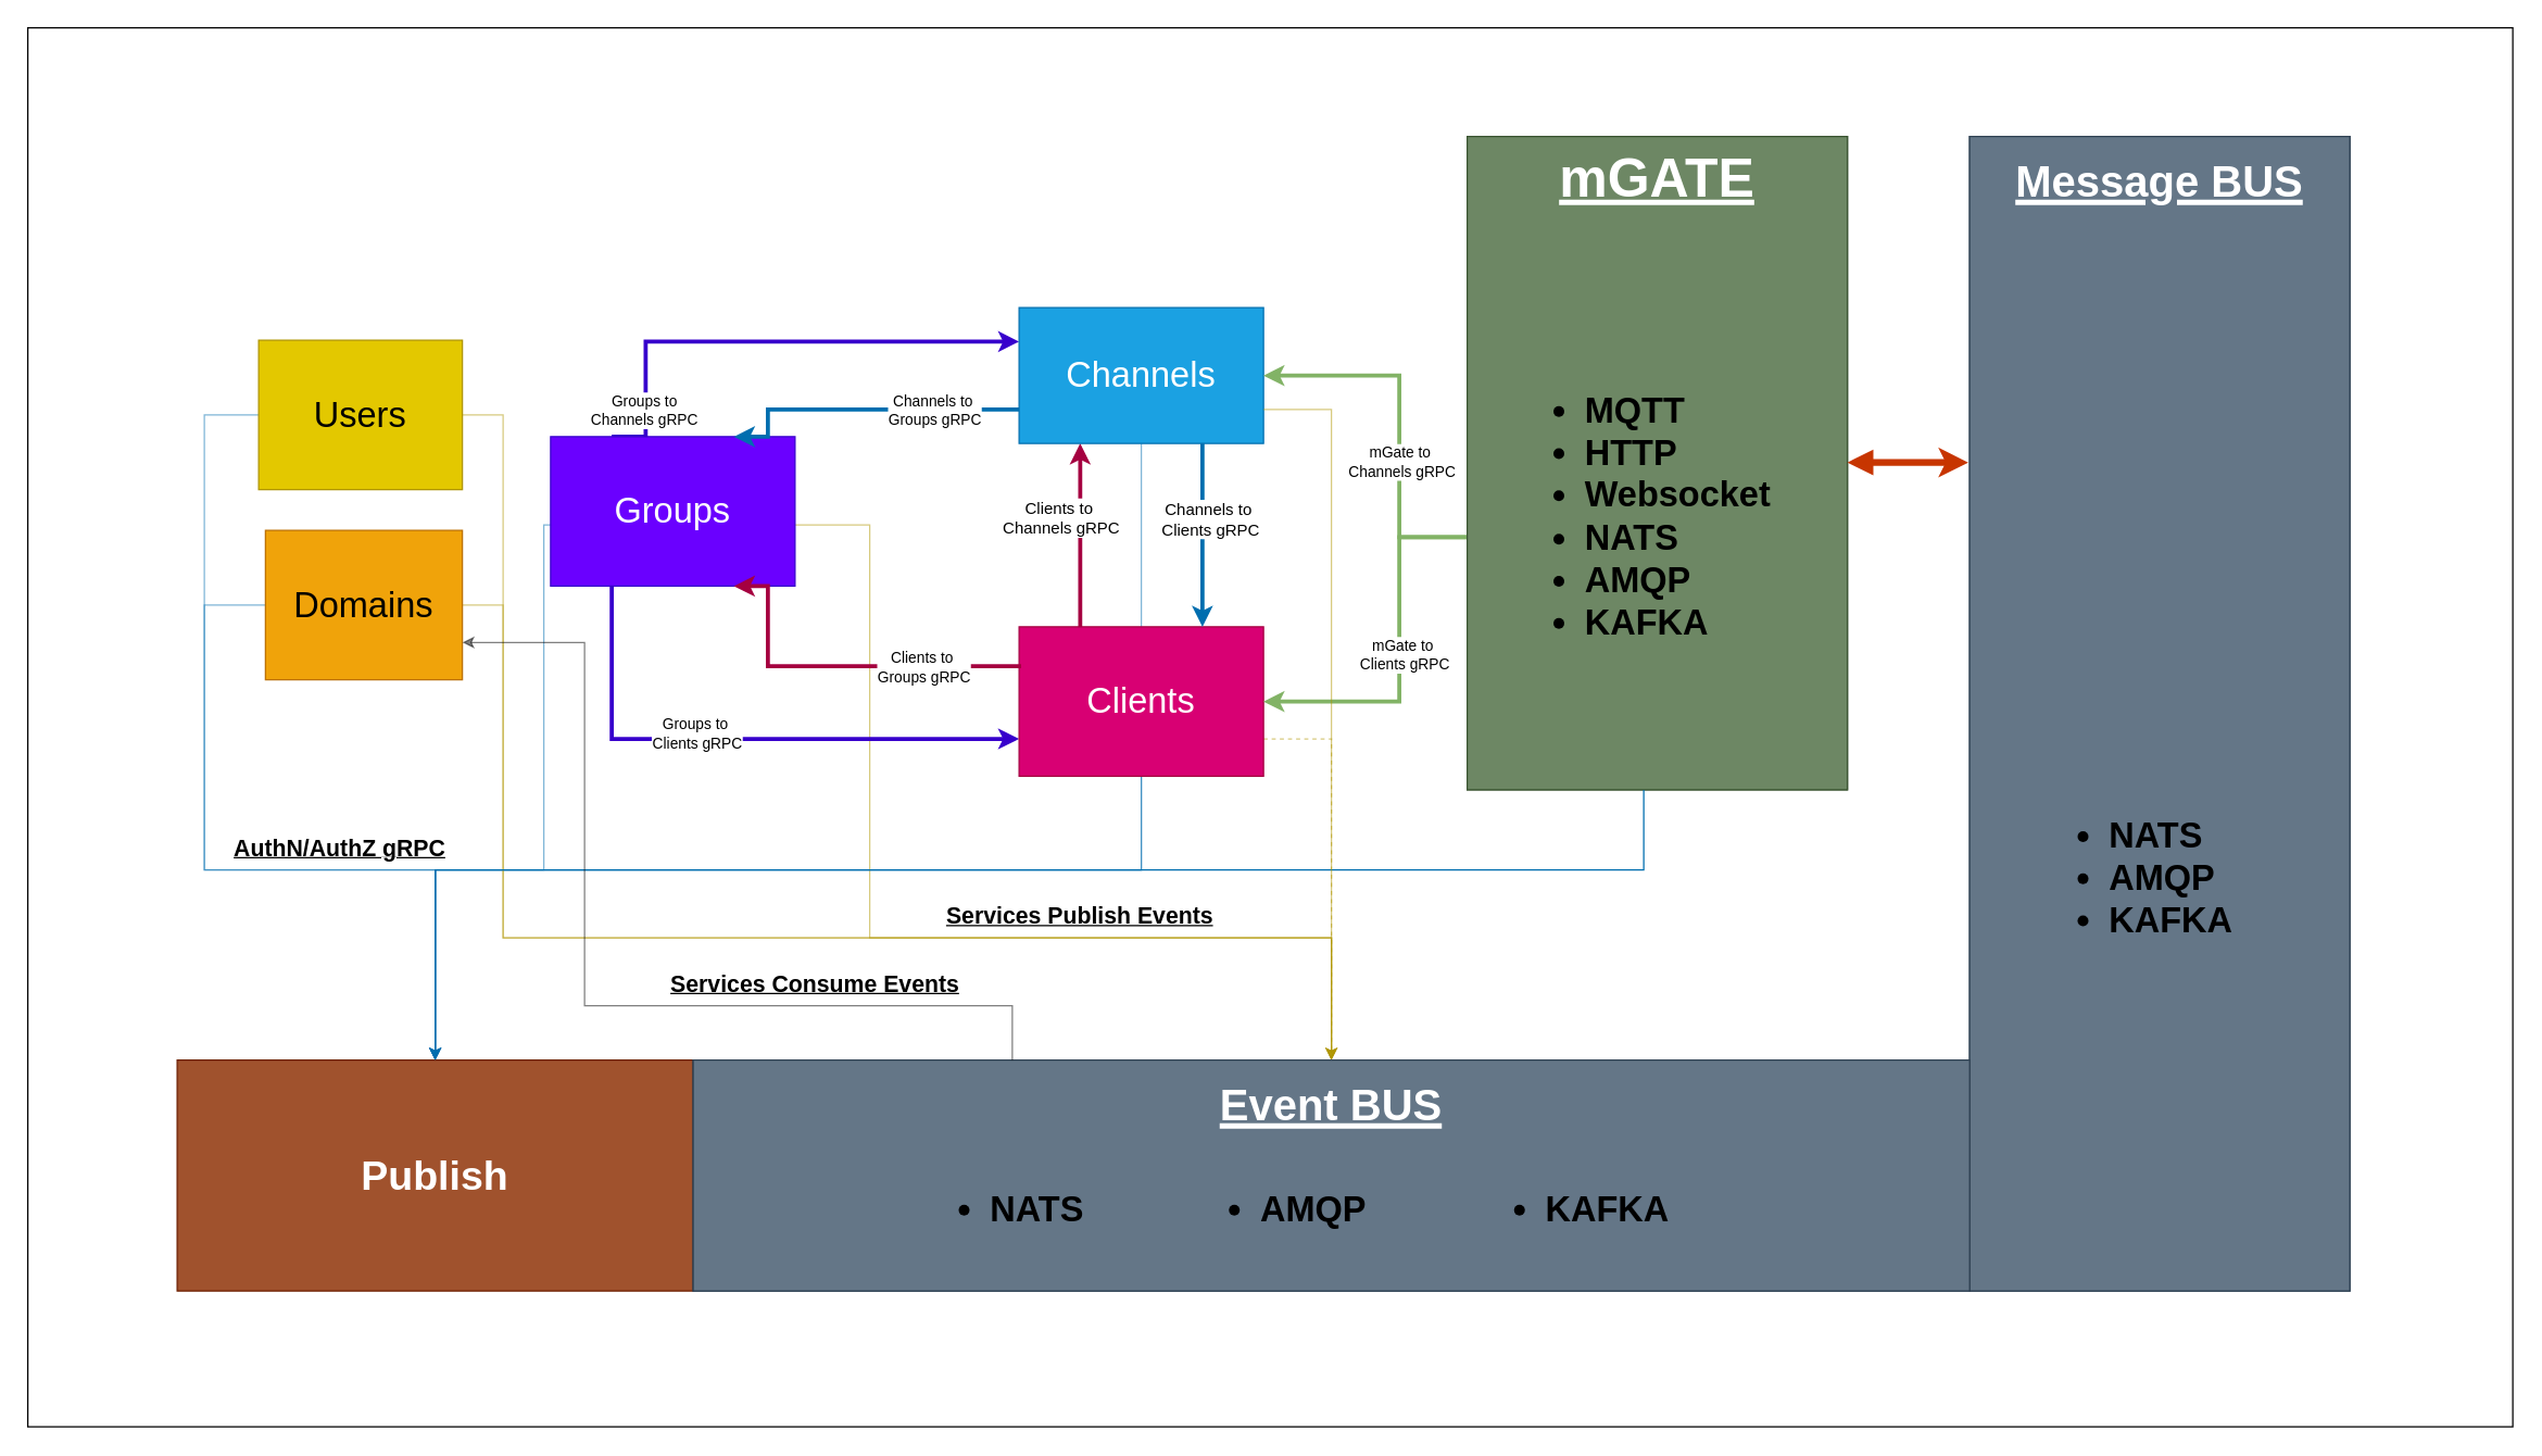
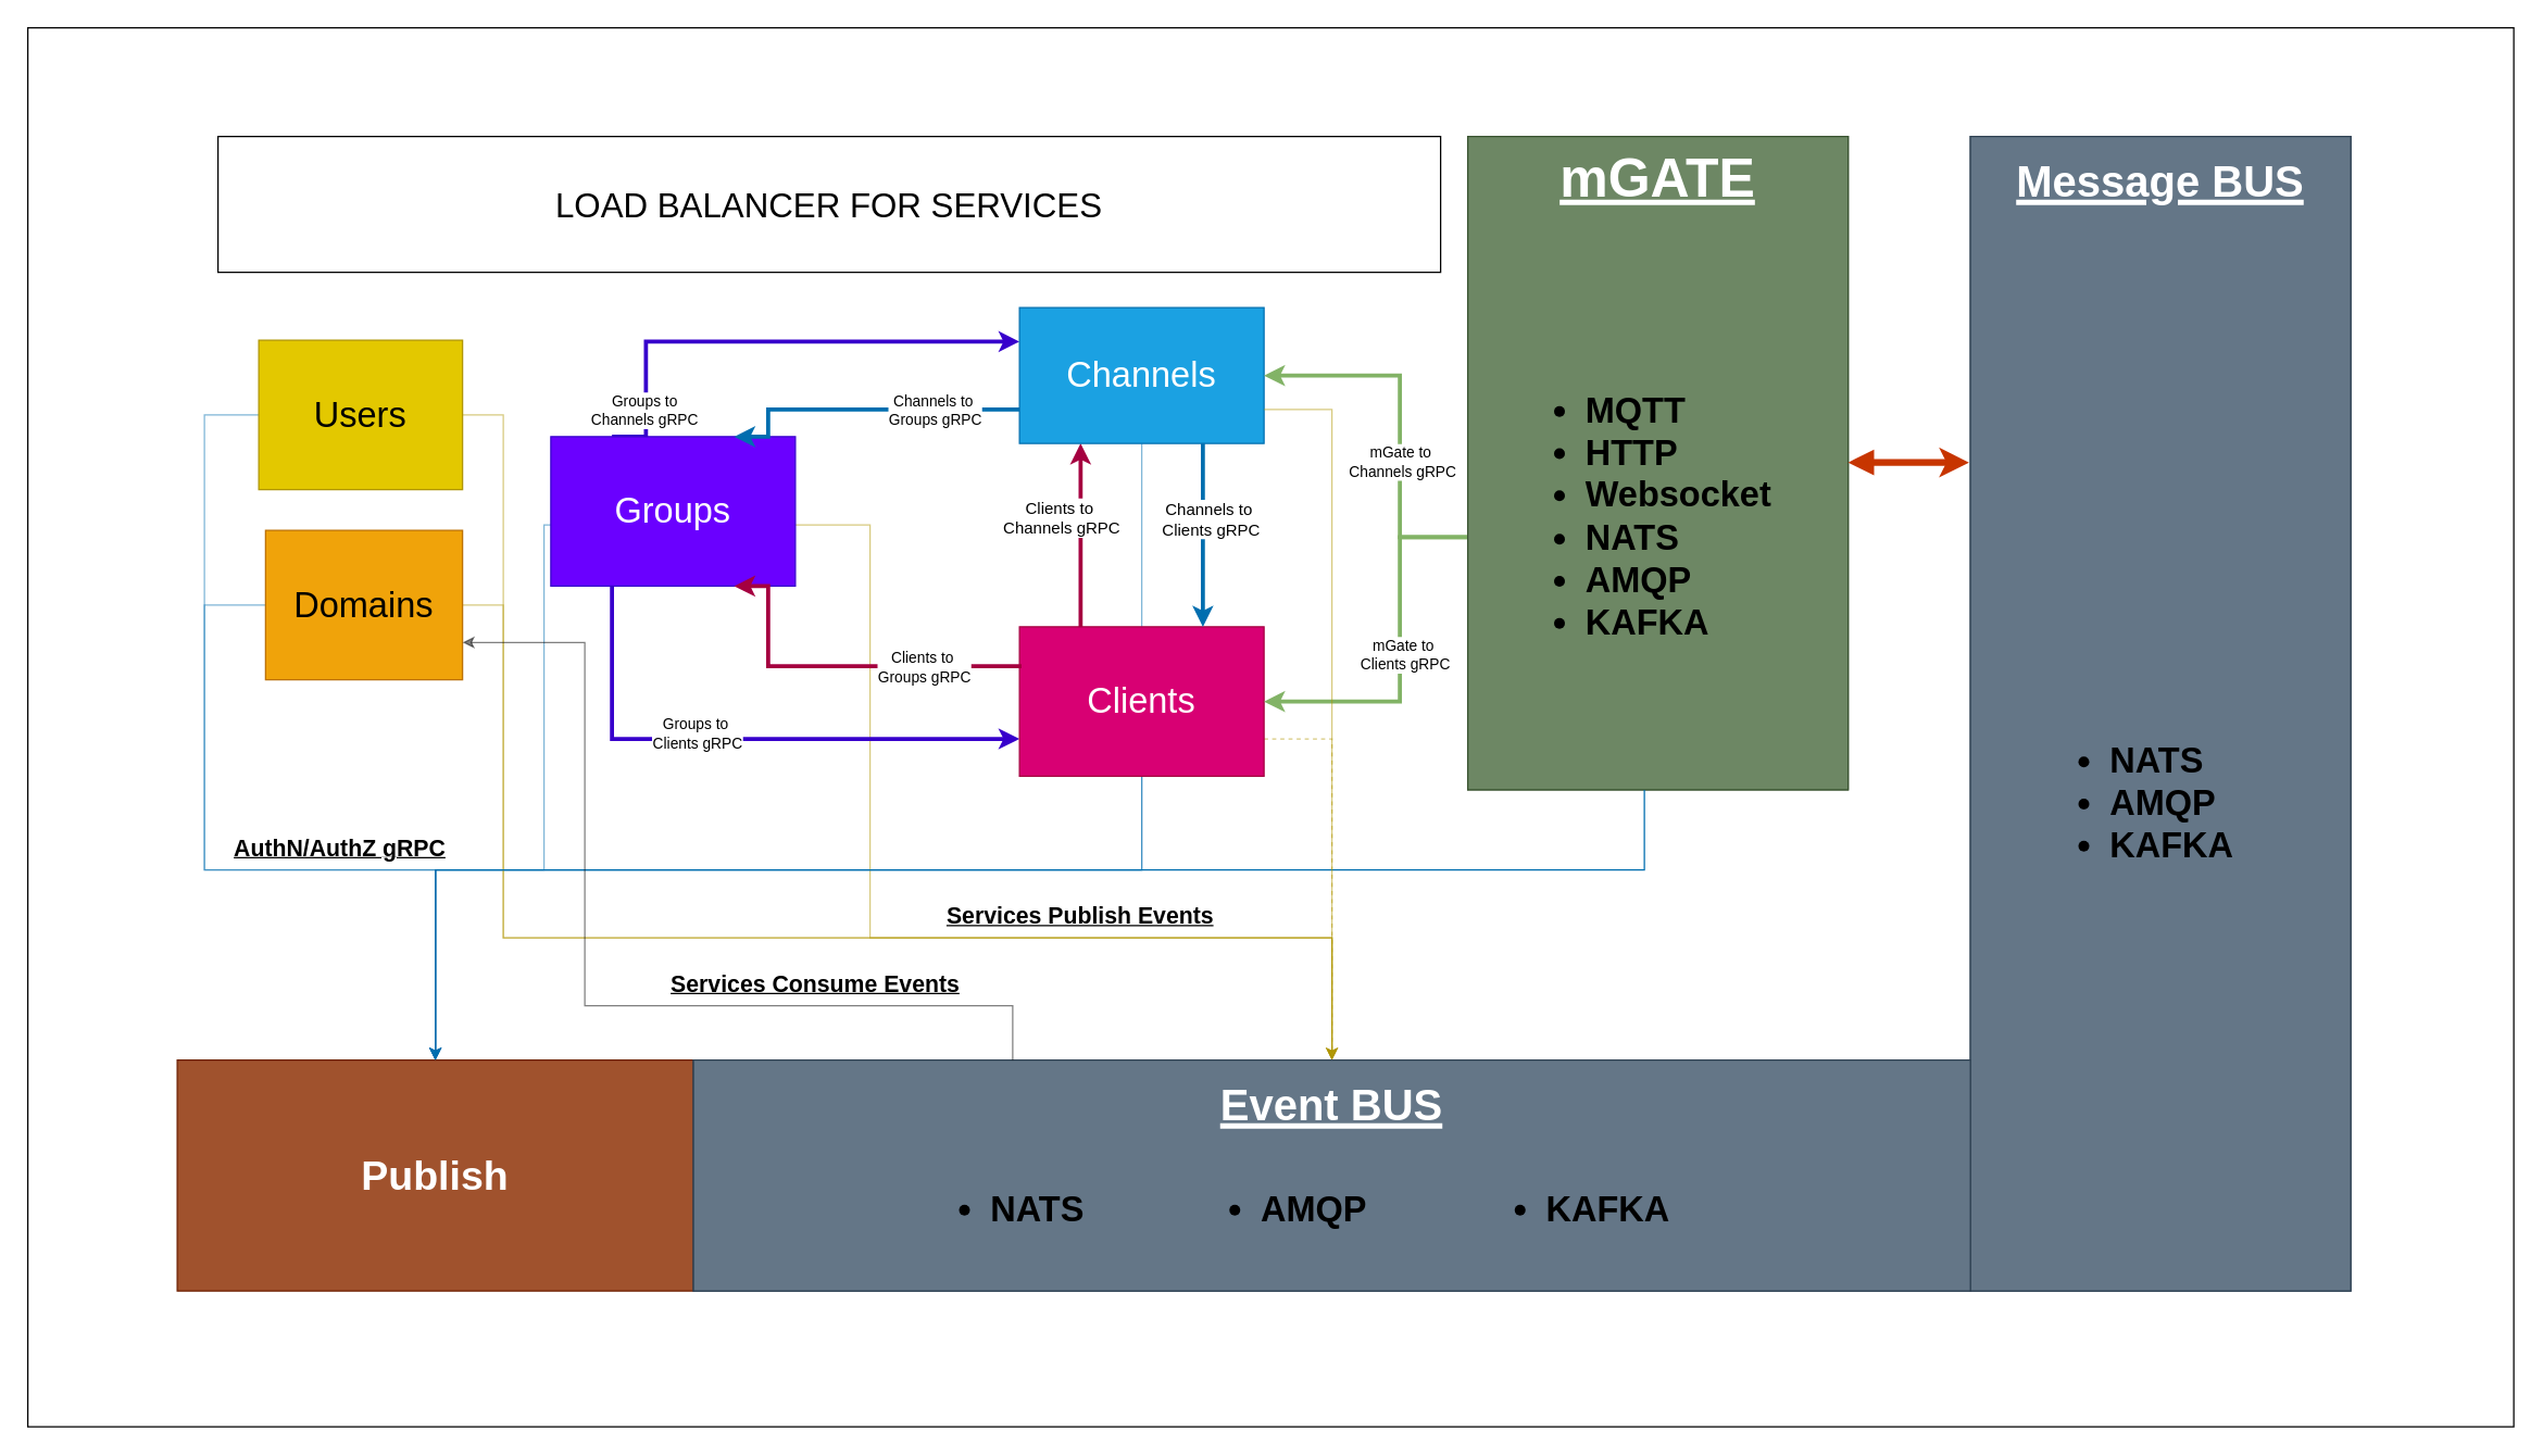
+ <mxCell id="51" value="LOAD BALANCER FOR SERVICES" style="rounded=0;whiteSpace=wrap;html=1;fontSize=25;" parent="1" vertex="1"><mxGeometry x="160" y="100" width="900" height="100" as="geometry" /></mxCell>
- <mxCell id="37" value="&lt;ul&gt;&lt;li&gt;NATS&lt;/li&gt;&lt;li&gt;AMQP&lt;/li&gt;&lt;li&gt;KAFKA&lt;/li&gt;&lt;/ul&gt;" style="text;html=1;align=left;verticalAlign=middle;whiteSpace=wrap;rounded=0;fontStyle=1;fontSize=26;" parent="35" vertex="1"><mxGeometry x="60.5" y="352.844" width="159" height="386.051" as="geometry" /></mxCell>
+ <mxCell id="37" value="&lt;ul&gt;&lt;li&gt;NATS&lt;/li&gt;&lt;li&gt;AMQP&lt;/li&gt;&lt;li&gt;KAFKA&lt;/li&gt;&lt;/ul&gt;" style="text;html=1;align=left;verticalAlign=middle;whiteSpace=wrap;rounded=0;fontStyle=1;fontSize=26;" parent="35" vertex="1"><mxGeometry x="60.5" y="297.844" width="159" height="386.051" as="geometry" /></mxCell>
